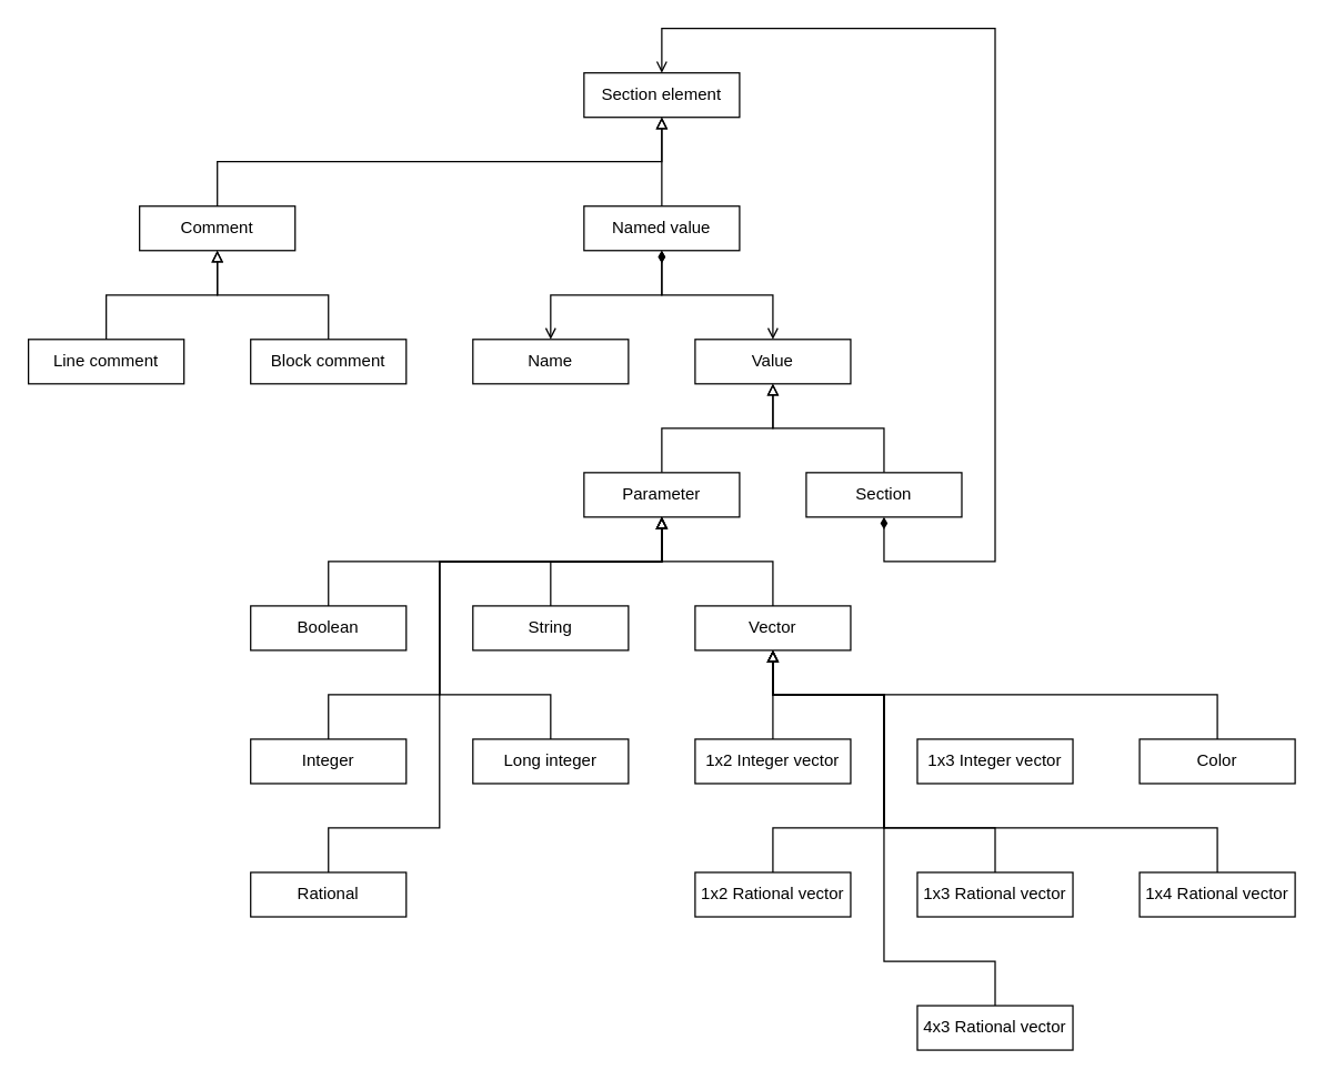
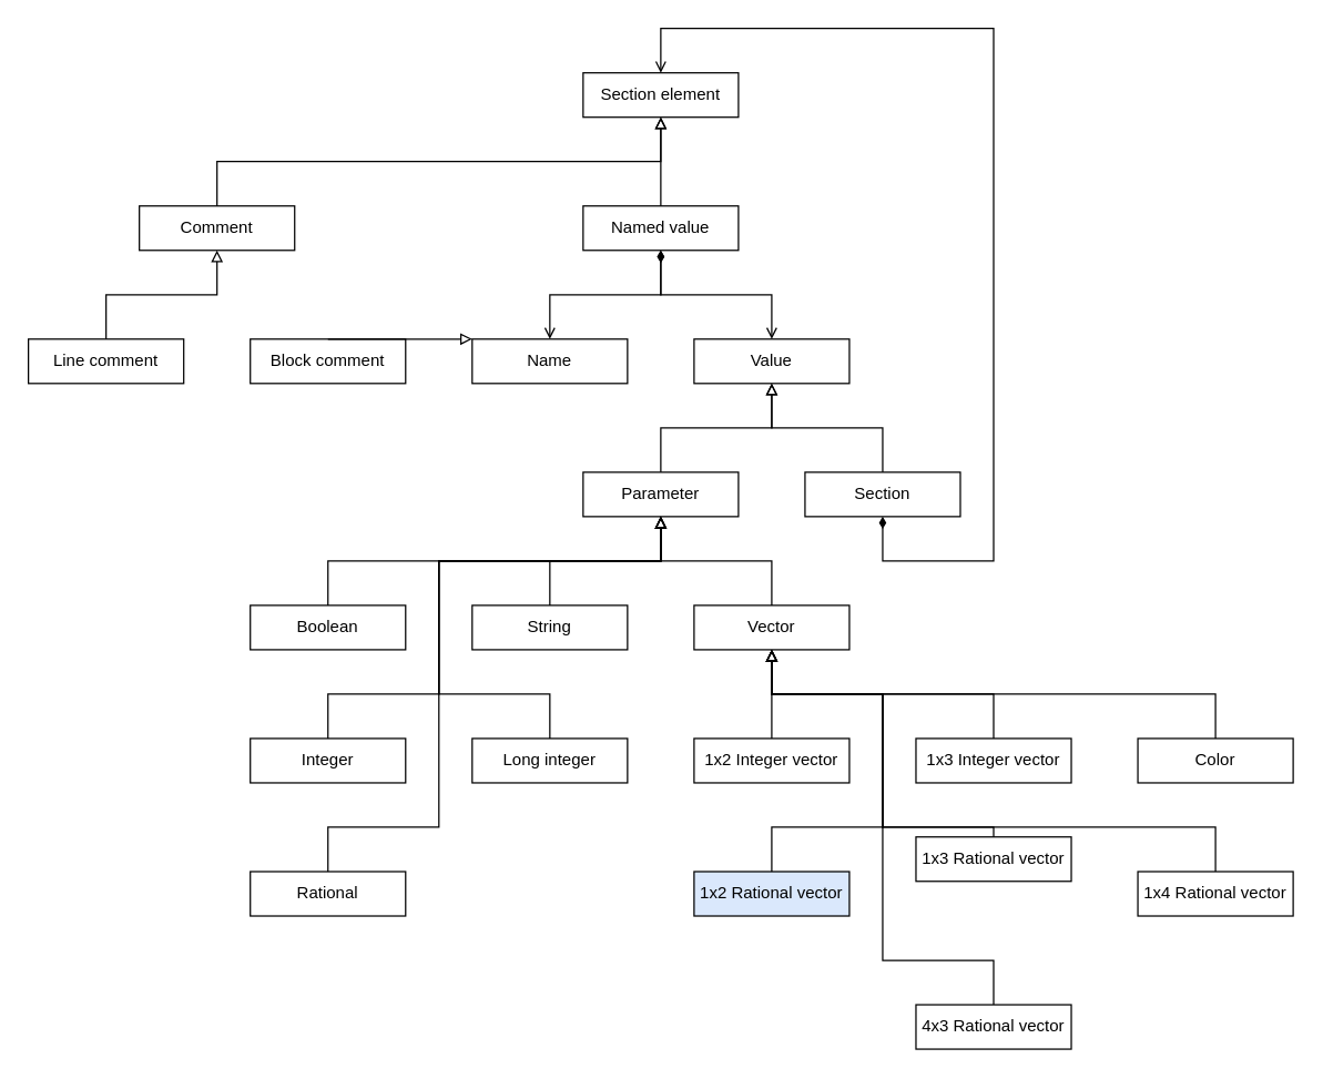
- <mxCell id="14" value="" style="endArrow=block;html=1;rounded=0;entryX=0.5;entryY=1;entryDx=0;entryDy=0;exitX=0.5;exitY=0;exitDx=0;exitDy=0;endFill=0;edgeStyle=elbowEdgeStyle;elbow=vertical;" parent="1" source="5" target="3" edge="1"><mxGeometry width="50" height="50" relative="1" as="geometry"><mxPoint x="252" y="252" as="sourcePoint" /><mxPoint x="336" y="140" as="targetPoint" /></mxGeometry></mxCell>
+ <mxCell id="14" value="" style="endArrow=block;html=1;rounded=0;exitX=0.5;exitY=0;exitDx=0;exitDy=0;endFill=0;edgeStyle=elbowEdgeStyle;elbow=vertical;" parent="1" source="5" target="7" edge="1"><mxGeometry width="50" height="50" relative="1" as="geometry"><mxPoint x="252" y="252" as="sourcePoint" /><mxPoint x="336" y="140" as="targetPoint" /></mxGeometry></mxCell>
+ <mxCell id="33" value="" style="endArrow=block;html=1;rounded=0;endFill=0;entryX=0.5;entryY=1;entryDx=0;entryDy=0;exitX=0.5;exitY=0;exitDx=0;exitDy=0;" parent="1" source="28" target="34" edge="1"><mxGeometry width="50" height="50" relative="1" as="geometry"><mxPoint x="792" y="600" as="sourcePoint" /><mxPoint x="792" y="484" as="targetPoint" /><Array as="points"><mxPoint x="716" y="500" /><mxPoint x="556" y="500" /></Array></mxGeometry></mxCell>
- <mxCell id="27" value="1x2 Rational vector" style="rounded=0;whiteSpace=wrap;html=1;" parent="1" vertex="1"><mxGeometry x="500" y="628" width="112" height="32" as="geometry" /></mxCell>
+ <mxCell id="27" value="1x2 Rational vector" style="rounded=0;whiteSpace=wrap;html=1;fillColor=#dae8fc;" parent="1" vertex="1"><mxGeometry x="500" y="628" width="112" height="32" as="geometry" /></mxCell>
- <mxCell id="25" value="1x3 Rational vector" style="rounded=0;whiteSpace=wrap;html=1;" parent="1" vertex="1"><mxGeometry x="660" y="628" width="112" height="32" as="geometry" /></mxCell>
+ <mxCell id="25" value="1x3 Rational vector" style="rounded=0;whiteSpace=wrap;html=1;" parent="1" vertex="1"><mxGeometry x="660" y="603" width="112" height="32" as="geometry" /></mxCell>
